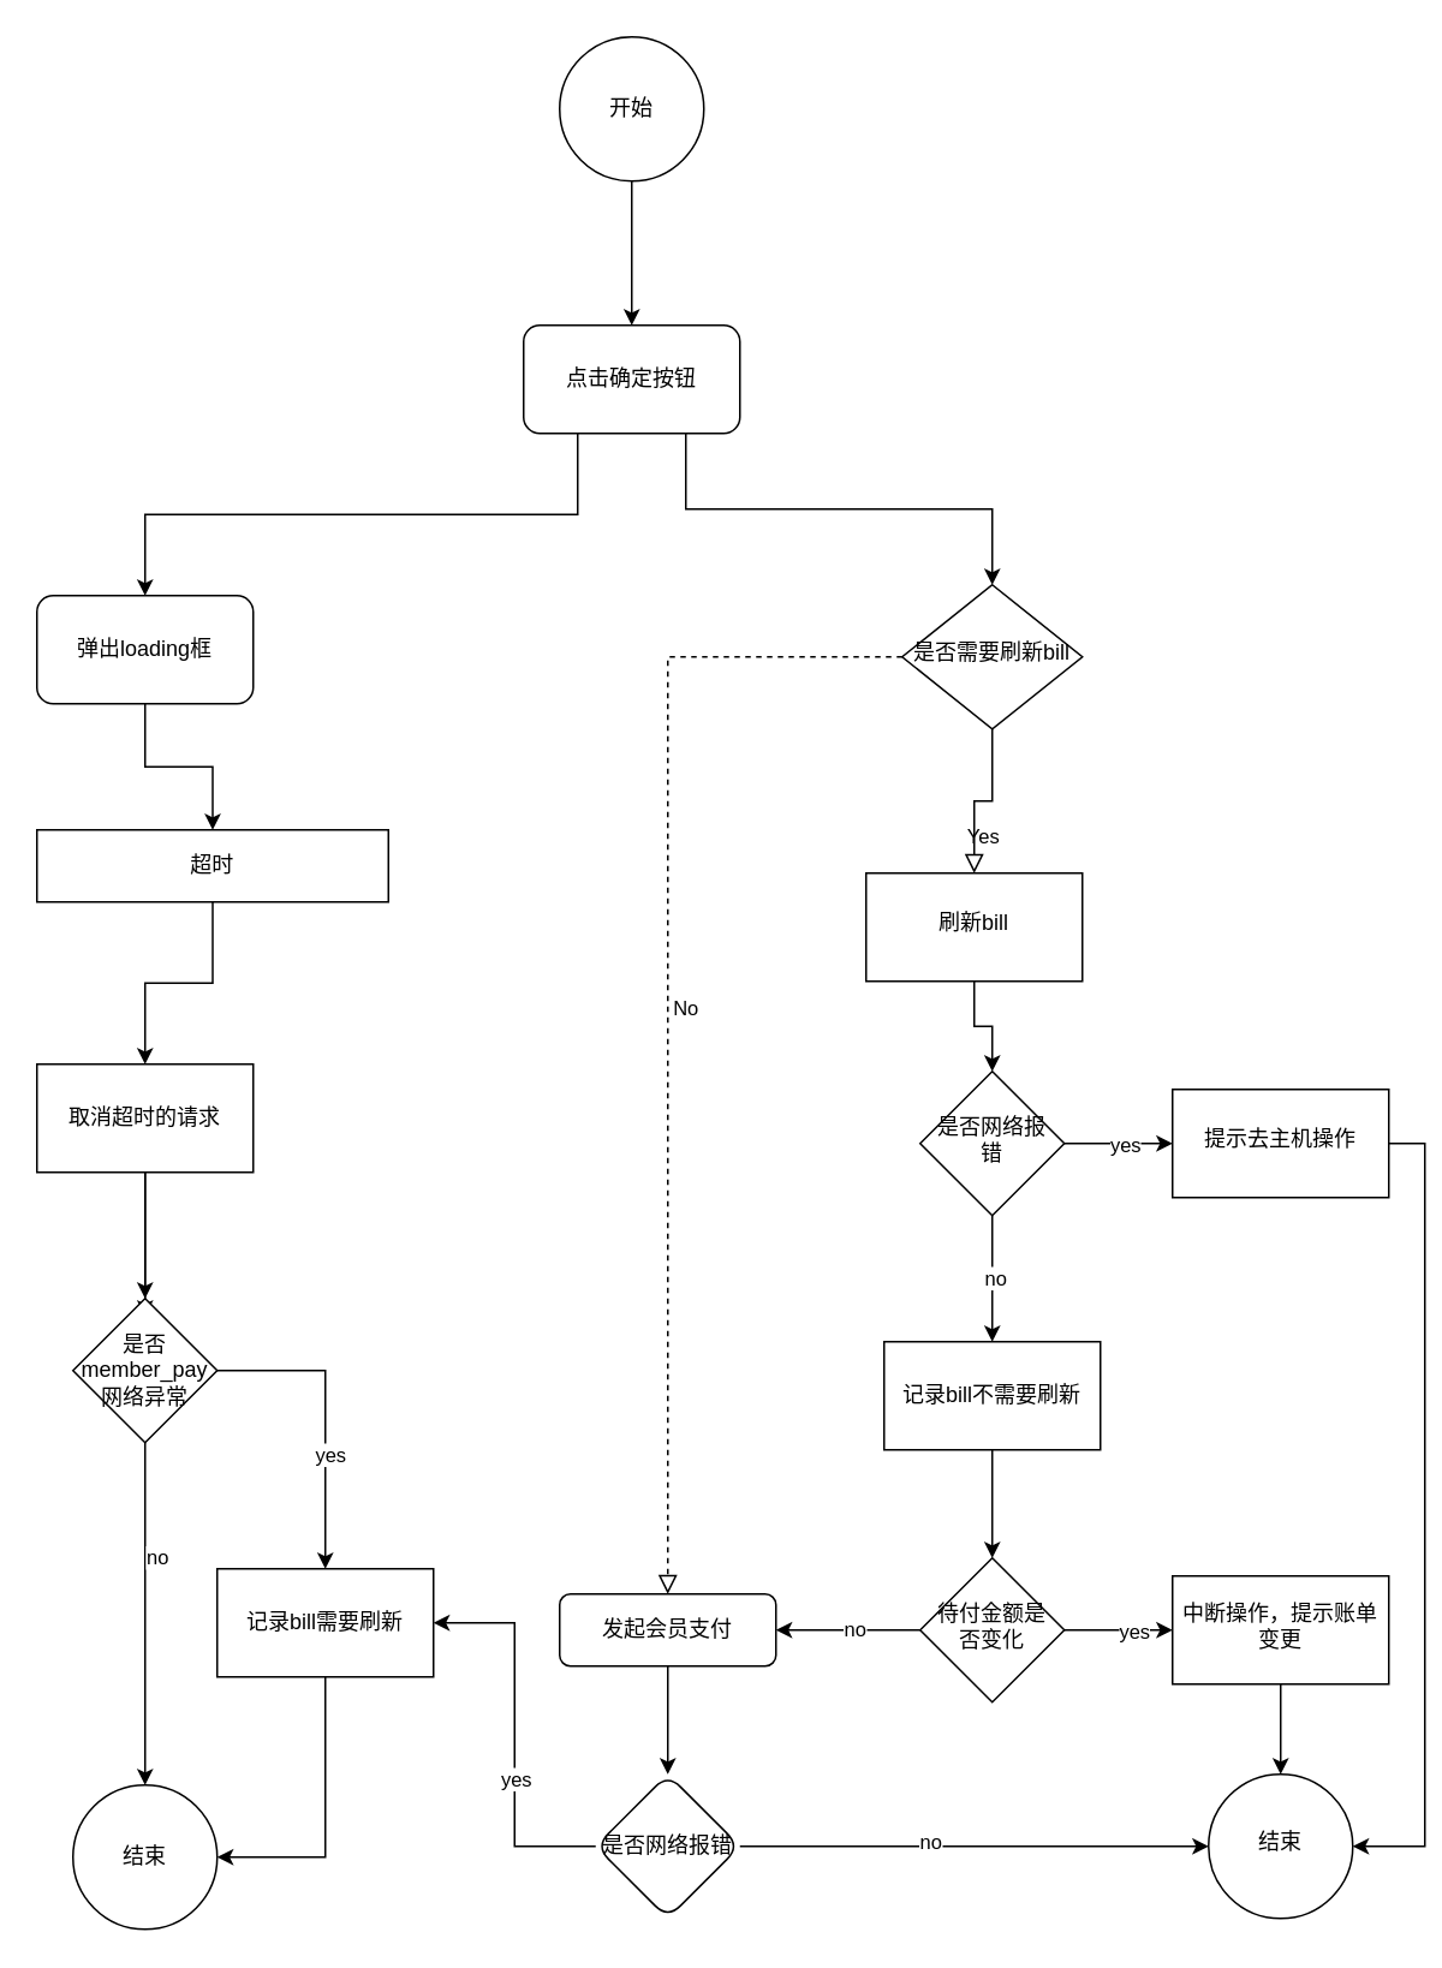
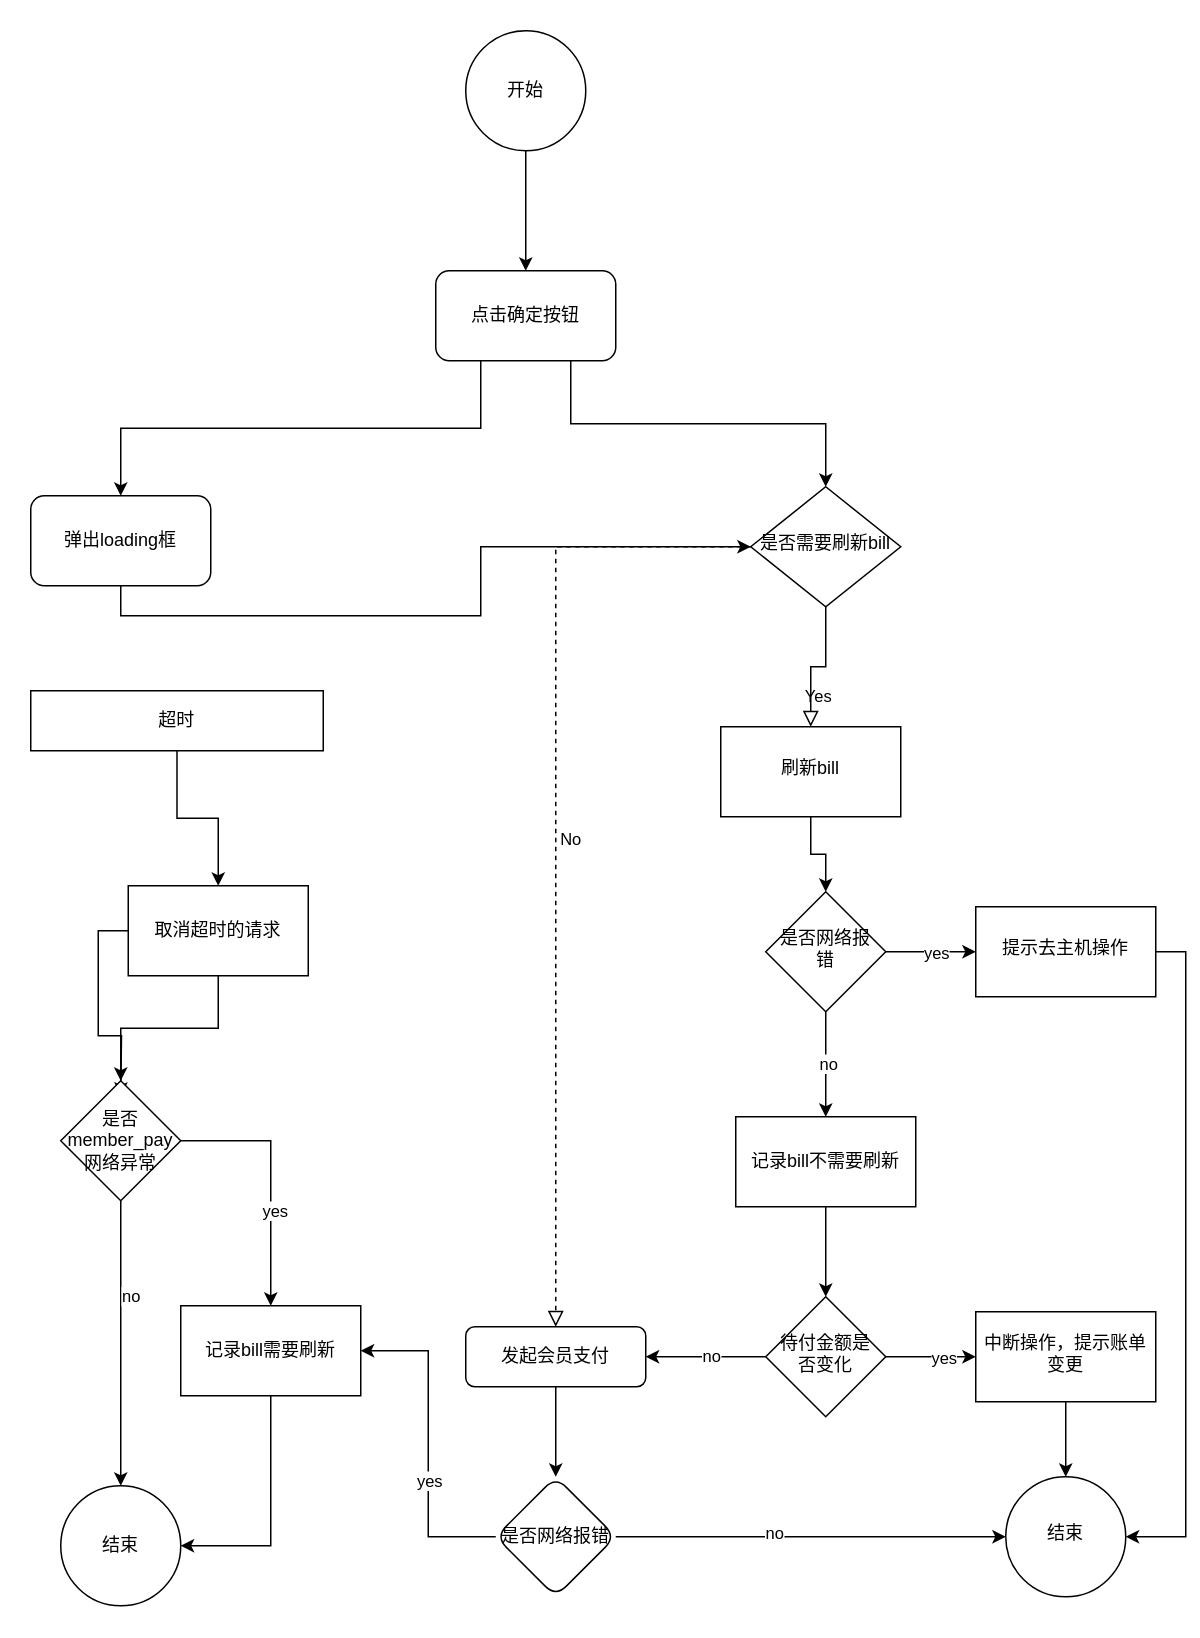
- <mxCell id="26" style="edgeStyle=orthogonalEdgeStyle;rounded=0;orthogonalLoop=1;jettySize=auto;html=1;exitX=0.5;exitY=1;exitDx=0;exitDy=0;" edge="1" parent="1" source="27" target="19"><mxGeometry relative="1" as="geometry"><mxPoint x="40" y="410" as="targetPoint" /></mxGeometry></mxCell>
+ <mxCell id="26" style="edgeStyle=orthogonalEdgeStyle;rounded=0;orthogonalLoop=1;jettySize=auto;html=1;exitX=0.5;exitY=1;exitDx=0;exitDy=0;" edge="1" parent="1" source="27" target="4"><mxGeometry relative="1" as="geometry"><mxPoint x="40" y="410" as="targetPoint" /></mxGeometry></mxCell>
- <mxCell id="22" value="取消超时的请求" style="whiteSpace=wrap;html=1;" vertex="1" parent="1"><mxGeometry x="20" y="590" width="120" height="60" as="geometry" /></mxCell>
+ <mxCell id="22" value="取消超时的请求" style="whiteSpace=wrap;html=1;" vertex="1" parent="1"><mxGeometry x="85" y="590" width="120" height="60" as="geometry" /></mxCell>
